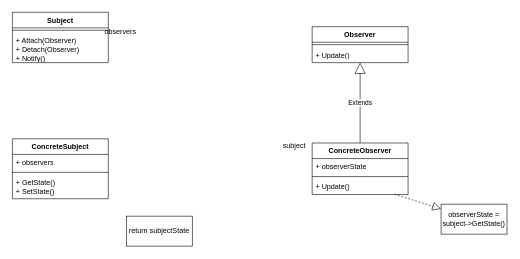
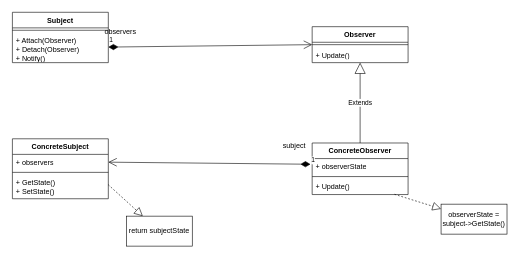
+ <mxCell id="14" value="1" style="endArrow=open;html=1;endSize=12;startArrow=diamondThin;startSize=14;startFill=1;align=left;verticalAlign=bottom;rounded=0;entryX=0;entryY=0.5;entryDx=0;entryDy=0;" edge="1" parent="1" source="4" target="11"><mxGeometry x="-1" y="3" relative="1" as="geometry"><mxPoint x="440" y="160" as="sourcePoint" /><mxPoint x="600" y="160" as="targetPoint" /></mxGeometry></mxCell>
+ <mxCell id="21" value="1" style="endArrow=open;html=1;endSize=12;startArrow=diamondThin;startSize=14;startFill=1;align=left;verticalAlign=bottom;rounded=0;entryX=1;entryY=0.5;entryDx=0;entryDy=0;exitX=-0.017;exitY=0.364;exitDx=0;exitDy=0;exitPerimeter=0;" edge="1" parent="1" source="17" target="6"><mxGeometry x="-1" y="3" relative="1" as="geometry"><mxPoint x="450" y="280" as="sourcePoint" /><mxPoint x="610" y="280" as="targetPoint" /></mxGeometry></mxCell>
+ <mxCell id="9" value="" style="endArrow=block;dashed=1;endFill=0;endSize=12;html=1;rounded=0;exitX=0.998;exitY=0.41;exitDx=0;exitDy=0;exitPerimeter=0;" edge="1" parent="1" source="8" target="10"><mxGeometry width="160" relative="1" as="geometry"><mxPoint x="320" y="290" as="sourcePoint" /><mxPoint x="280" y="260" as="targetPoint" /></mxGeometry></mxCell>
